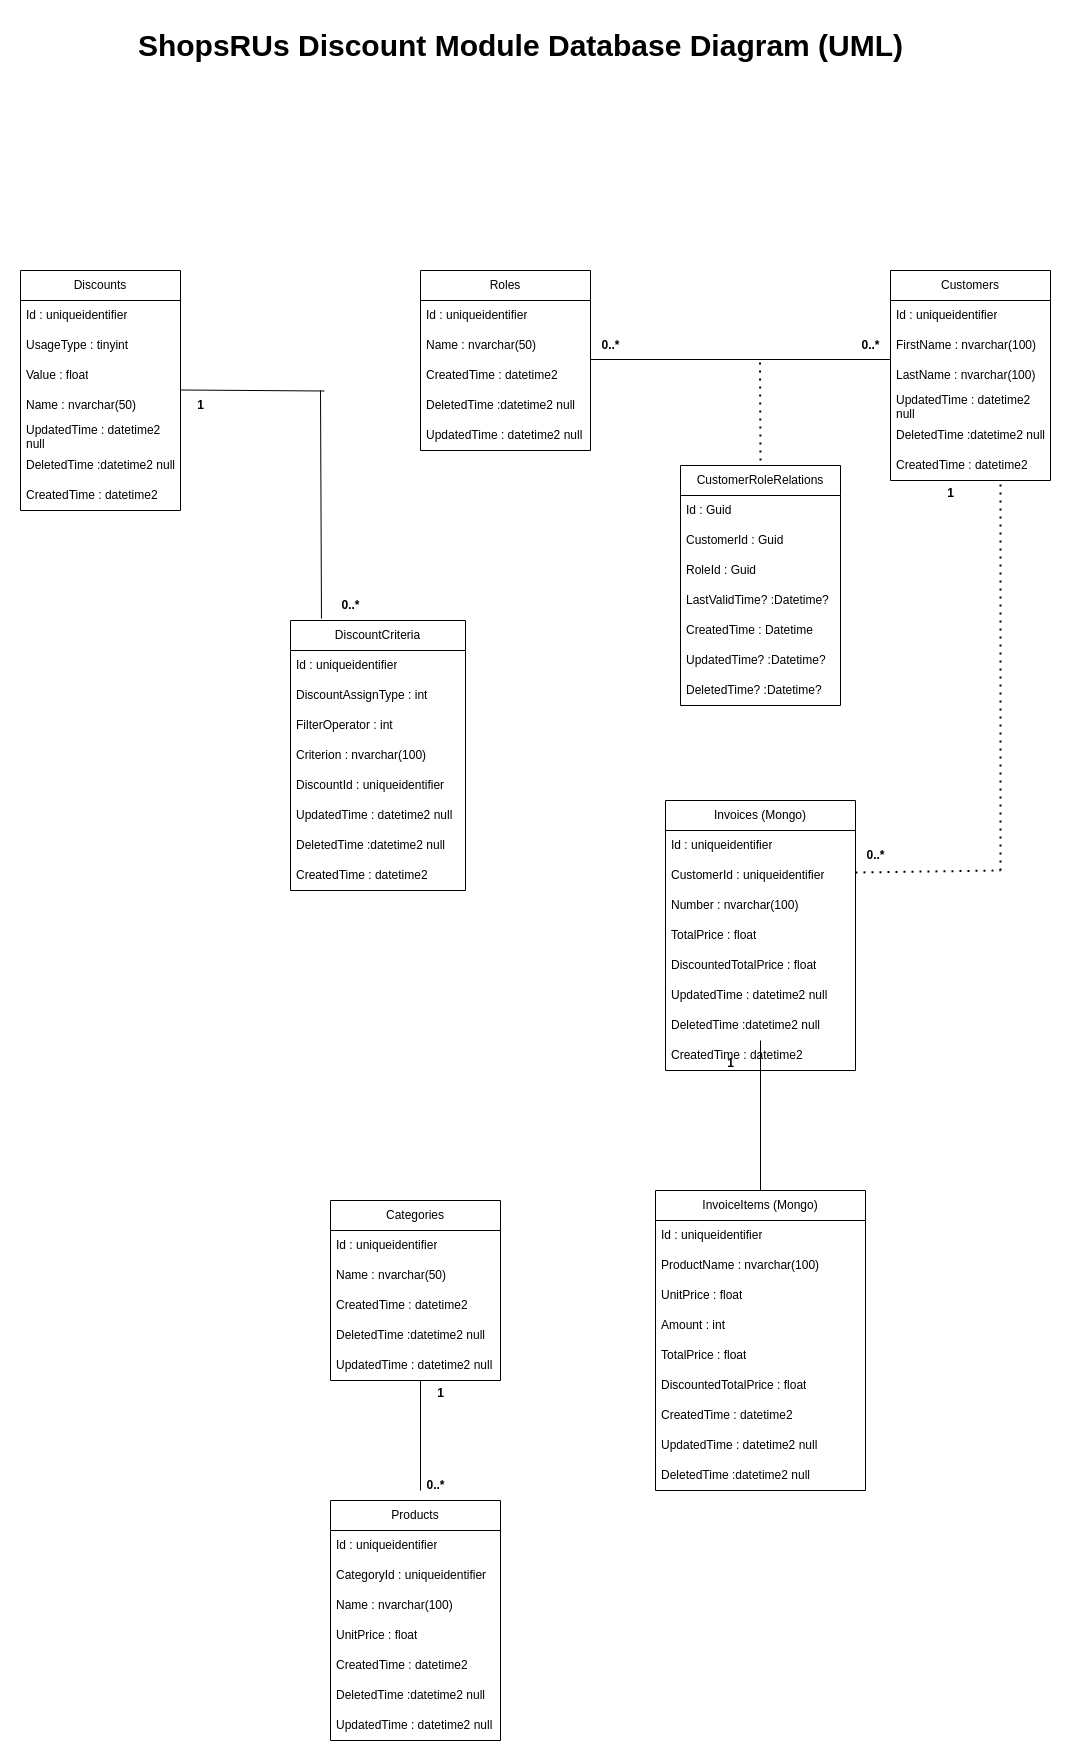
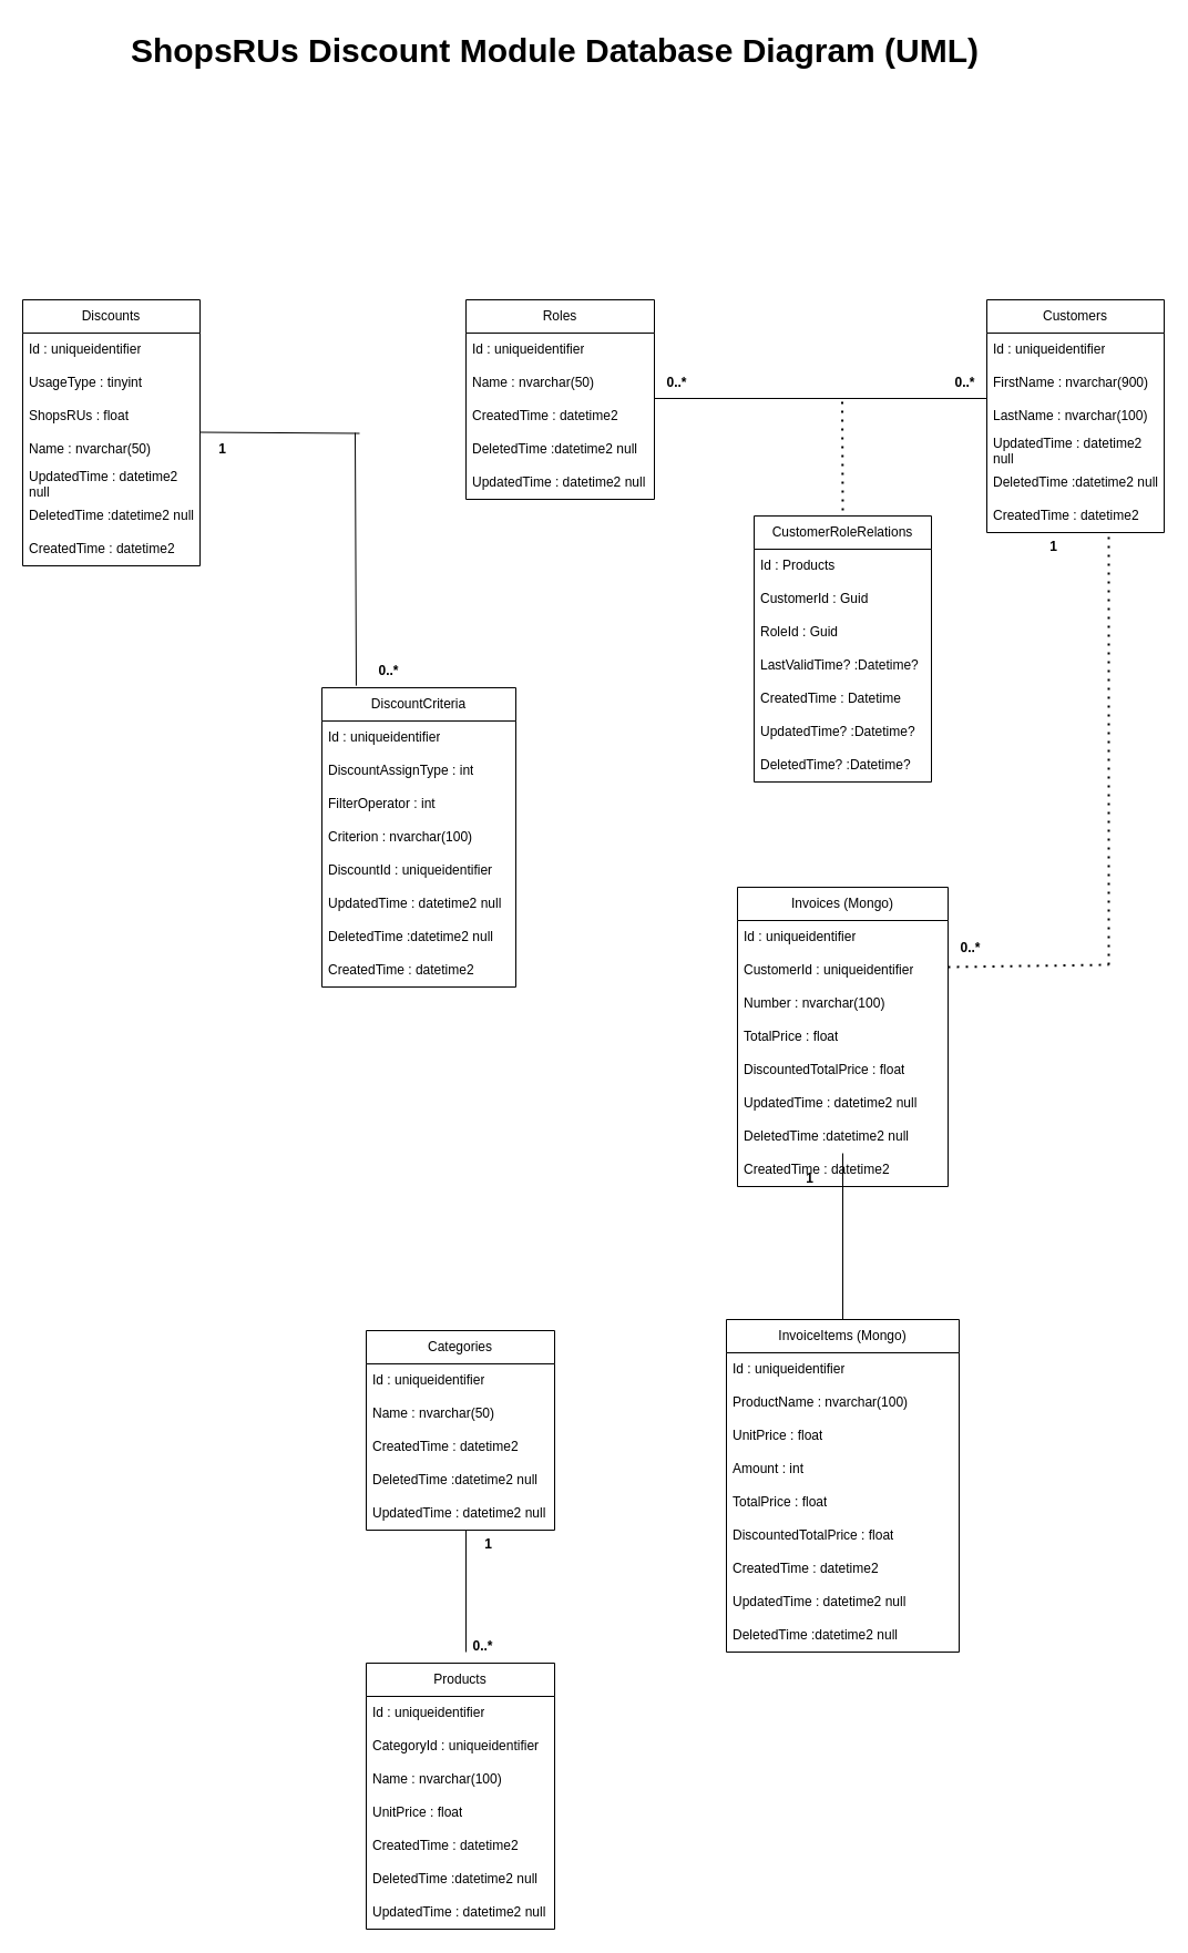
- <mxCell id="84" value="&lt;b&gt;&lt;font style=&quot;font-size: 30px;&quot;&gt;ShopsRUs Discount Module Database Diagram (UML)&lt;/font&gt;&lt;/b&gt;" style="text;html=1;align=center;verticalAlign=middle;resizable=0;points=[];autosize=1;strokeColor=none;fillColor=none;" parent="1" vertex="1"><mxGeometry x="125" y="20" width="790" height="50" as="geometry" /></mxCell>
+ <mxCell id="84" value="&lt;b&gt;&lt;font style=&quot;font-size: 30px;&quot;&gt;ShopsRUs Discount Module Database Diagram (UML)&lt;/font&gt;&lt;/b&gt;" style="text;html=1;align=center;verticalAlign=middle;resizable=0;points=[];autosize=1;strokeColor=none;fillColor=none;" parent="1" vertex="1"><mxGeometry x="105" y="20" width="790" height="50" as="geometry" /></mxCell>
- <mxCell id="18" value="FirstName : nvarchar(100)" style="text;strokeColor=none;fillColor=none;align=left;verticalAlign=middle;spacingLeft=4;spacingRight=4;overflow=hidden;points=[[0,0.5],[1,0.5]];portConstraint=eastwest;rotatable=0;whiteSpace=wrap;html=1;" parent="16" vertex="1"><mxGeometry y="60" width="160" height="30" as="geometry" /></mxCell>
+ <mxCell id="18" value="FirstName : nvarchar(900)" style="text;strokeColor=none;fillColor=none;align=left;verticalAlign=middle;spacingLeft=4;spacingRight=4;overflow=hidden;points=[[0,0.5],[1,0.5]];portConstraint=eastwest;rotatable=0;whiteSpace=wrap;html=1;" parent="16" vertex="1"><mxGeometry y="60" width="160" height="30" as="geometry" /></mxCell>
- <mxCell id="26" value="Value :&amp;nbsp;float" style="text;strokeColor=none;fillColor=none;align=left;verticalAlign=middle;spacingLeft=4;spacingRight=4;overflow=hidden;points=[[0,0.5],[1,0.5]];portConstraint=eastwest;rotatable=0;whiteSpace=wrap;html=1;" parent="23" vertex="1"><mxGeometry y="90" width="160" height="30" as="geometry" /></mxCell>
+ <mxCell id="26" value="ShopsRUs :&amp;nbsp;float" style="text;strokeColor=none;fillColor=none;align=left;verticalAlign=middle;spacingLeft=4;spacingRight=4;overflow=hidden;points=[[0,0.5],[1,0.5]];portConstraint=eastwest;rotatable=0;whiteSpace=wrap;html=1;" parent="23" vertex="1"><mxGeometry y="90" width="160" height="30" as="geometry" /></mxCell>
- <mxCell id="9" value="Id : Guid" style="text;strokeColor=none;fillColor=none;align=left;verticalAlign=middle;spacingLeft=4;spacingRight=4;overflow=hidden;points=[[0,0.5],[1,0.5]];portConstraint=eastwest;rotatable=0;whiteSpace=wrap;html=1;" parent="8" vertex="1"><mxGeometry y="30" width="160" height="30" as="geometry" /></mxCell>
+ <mxCell id="9" value="Id : Products" style="text;strokeColor=none;fillColor=none;align=left;verticalAlign=middle;spacingLeft=4;spacingRight=4;overflow=hidden;points=[[0,0.5],[1,0.5]];portConstraint=eastwest;rotatable=0;whiteSpace=wrap;html=1;" parent="8" vertex="1"><mxGeometry y="30" width="160" height="30" as="geometry" /></mxCell>
